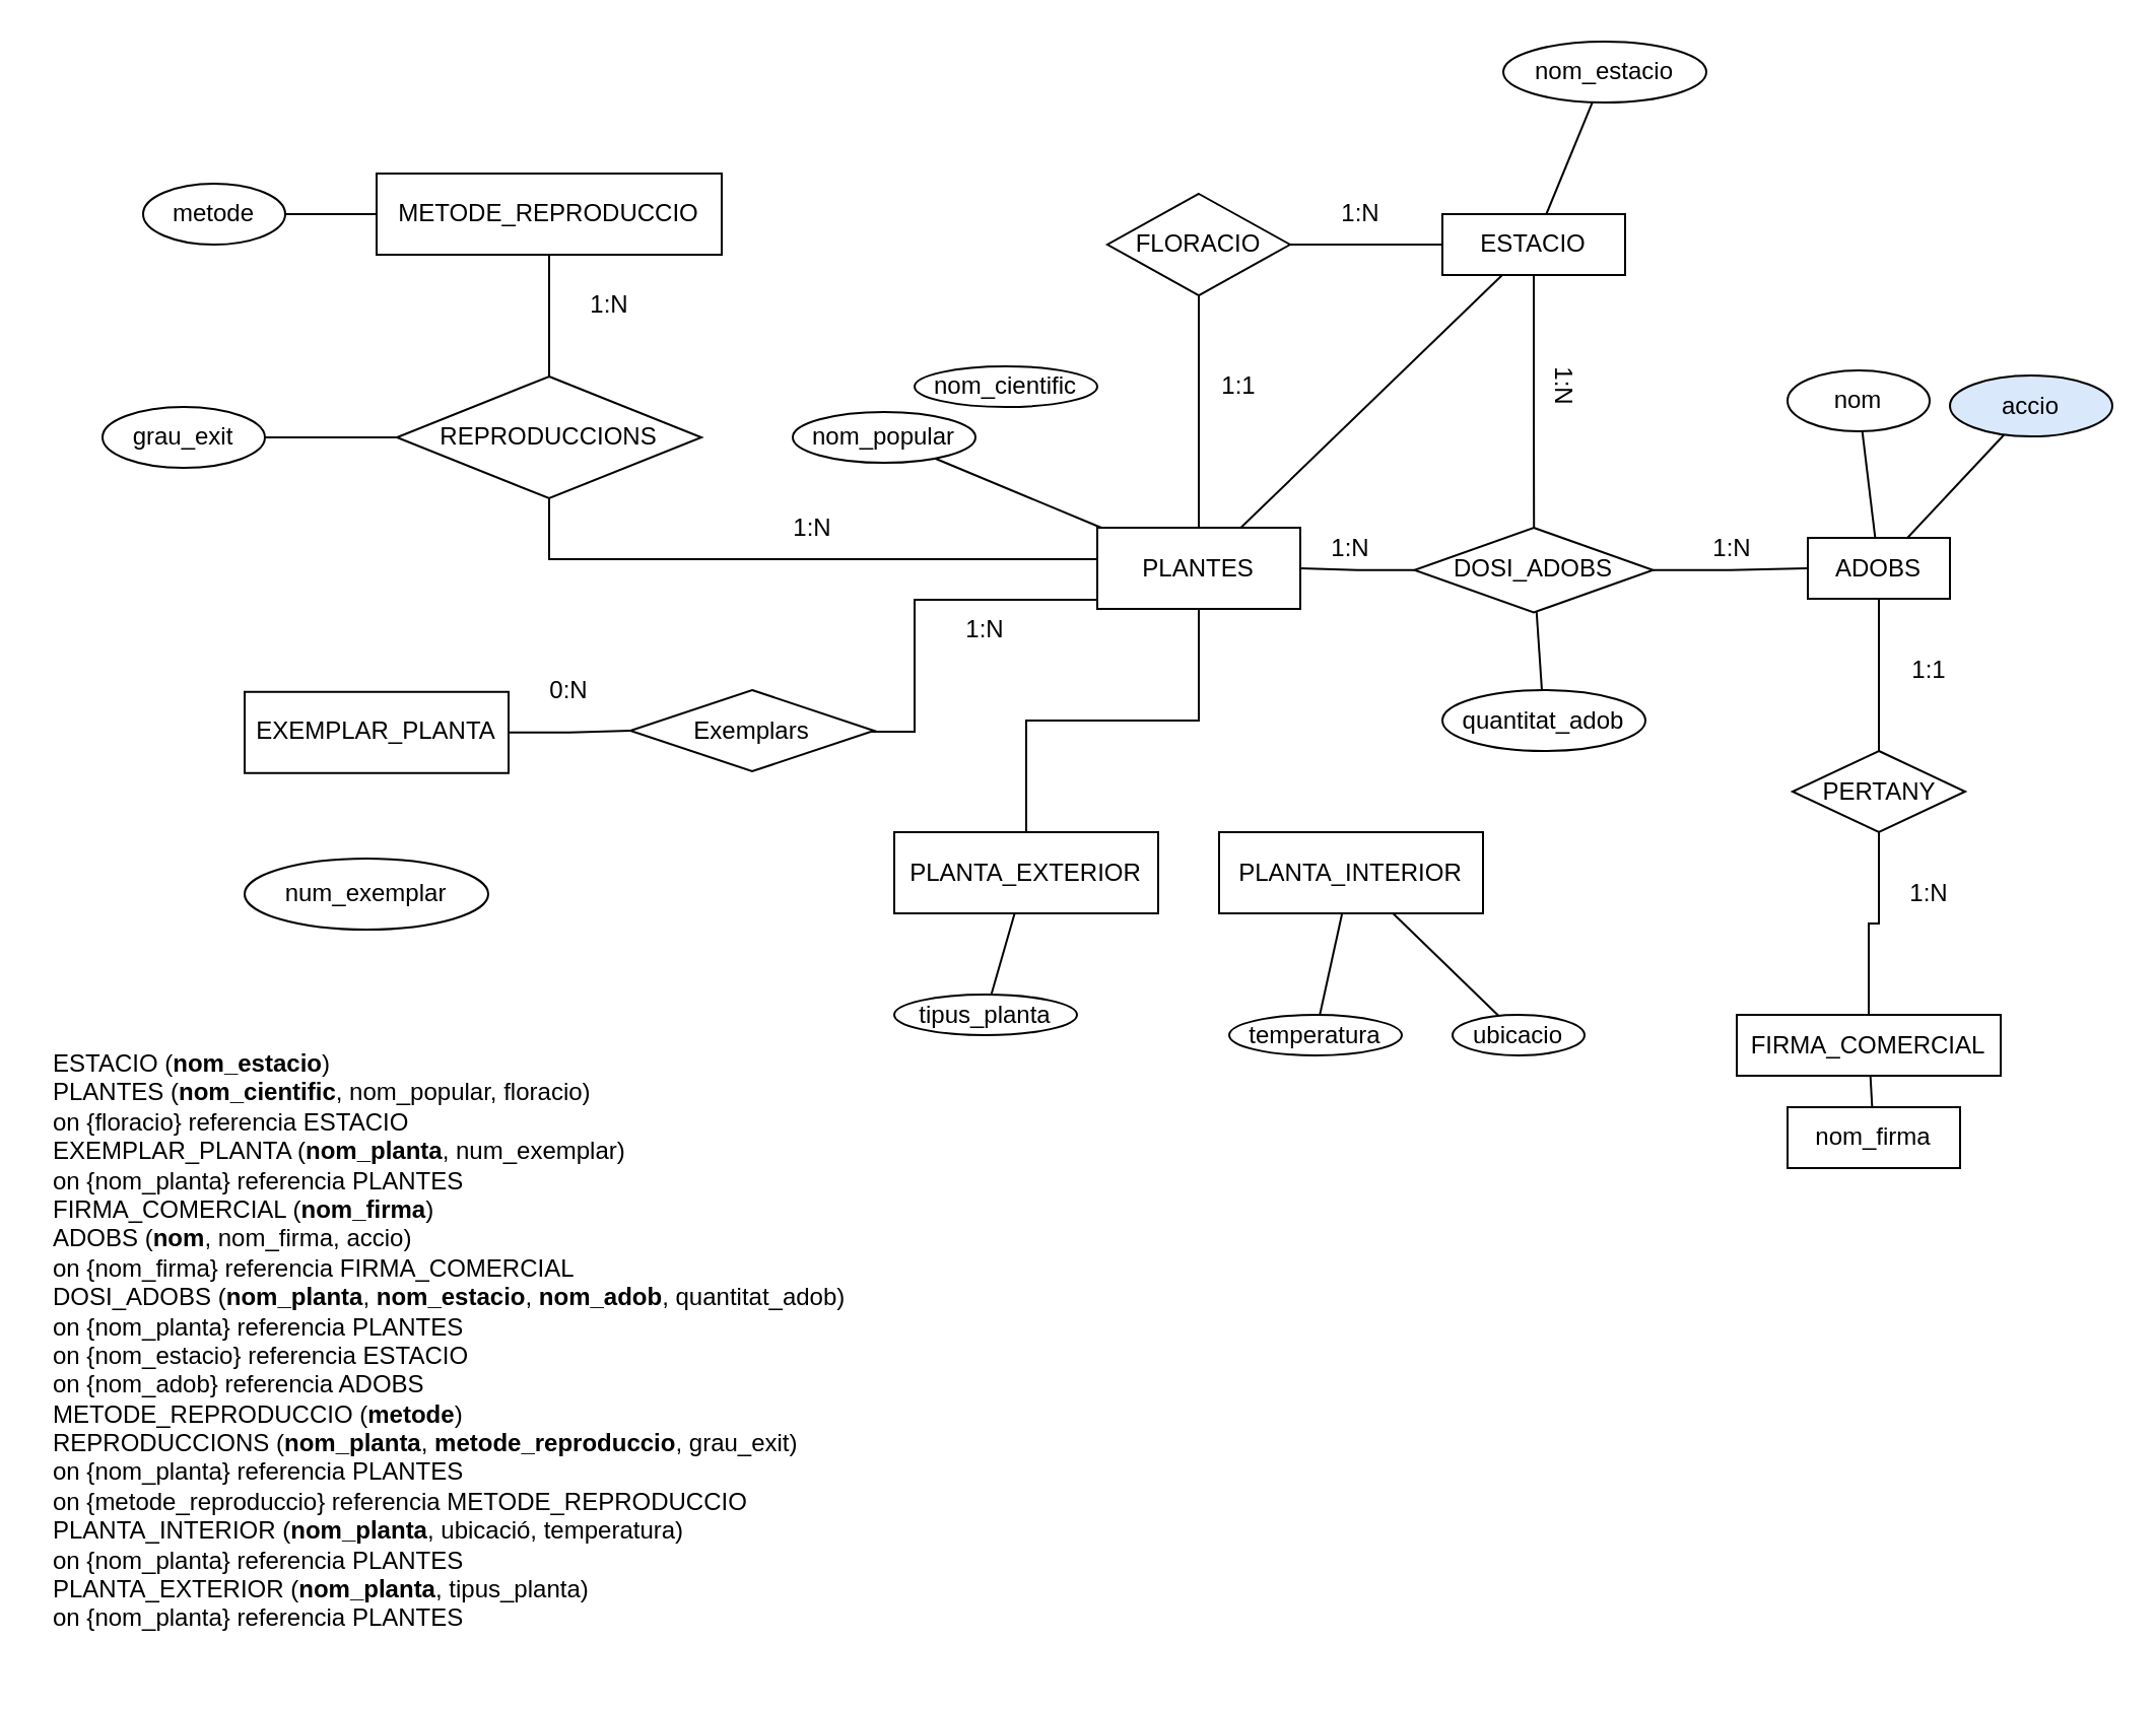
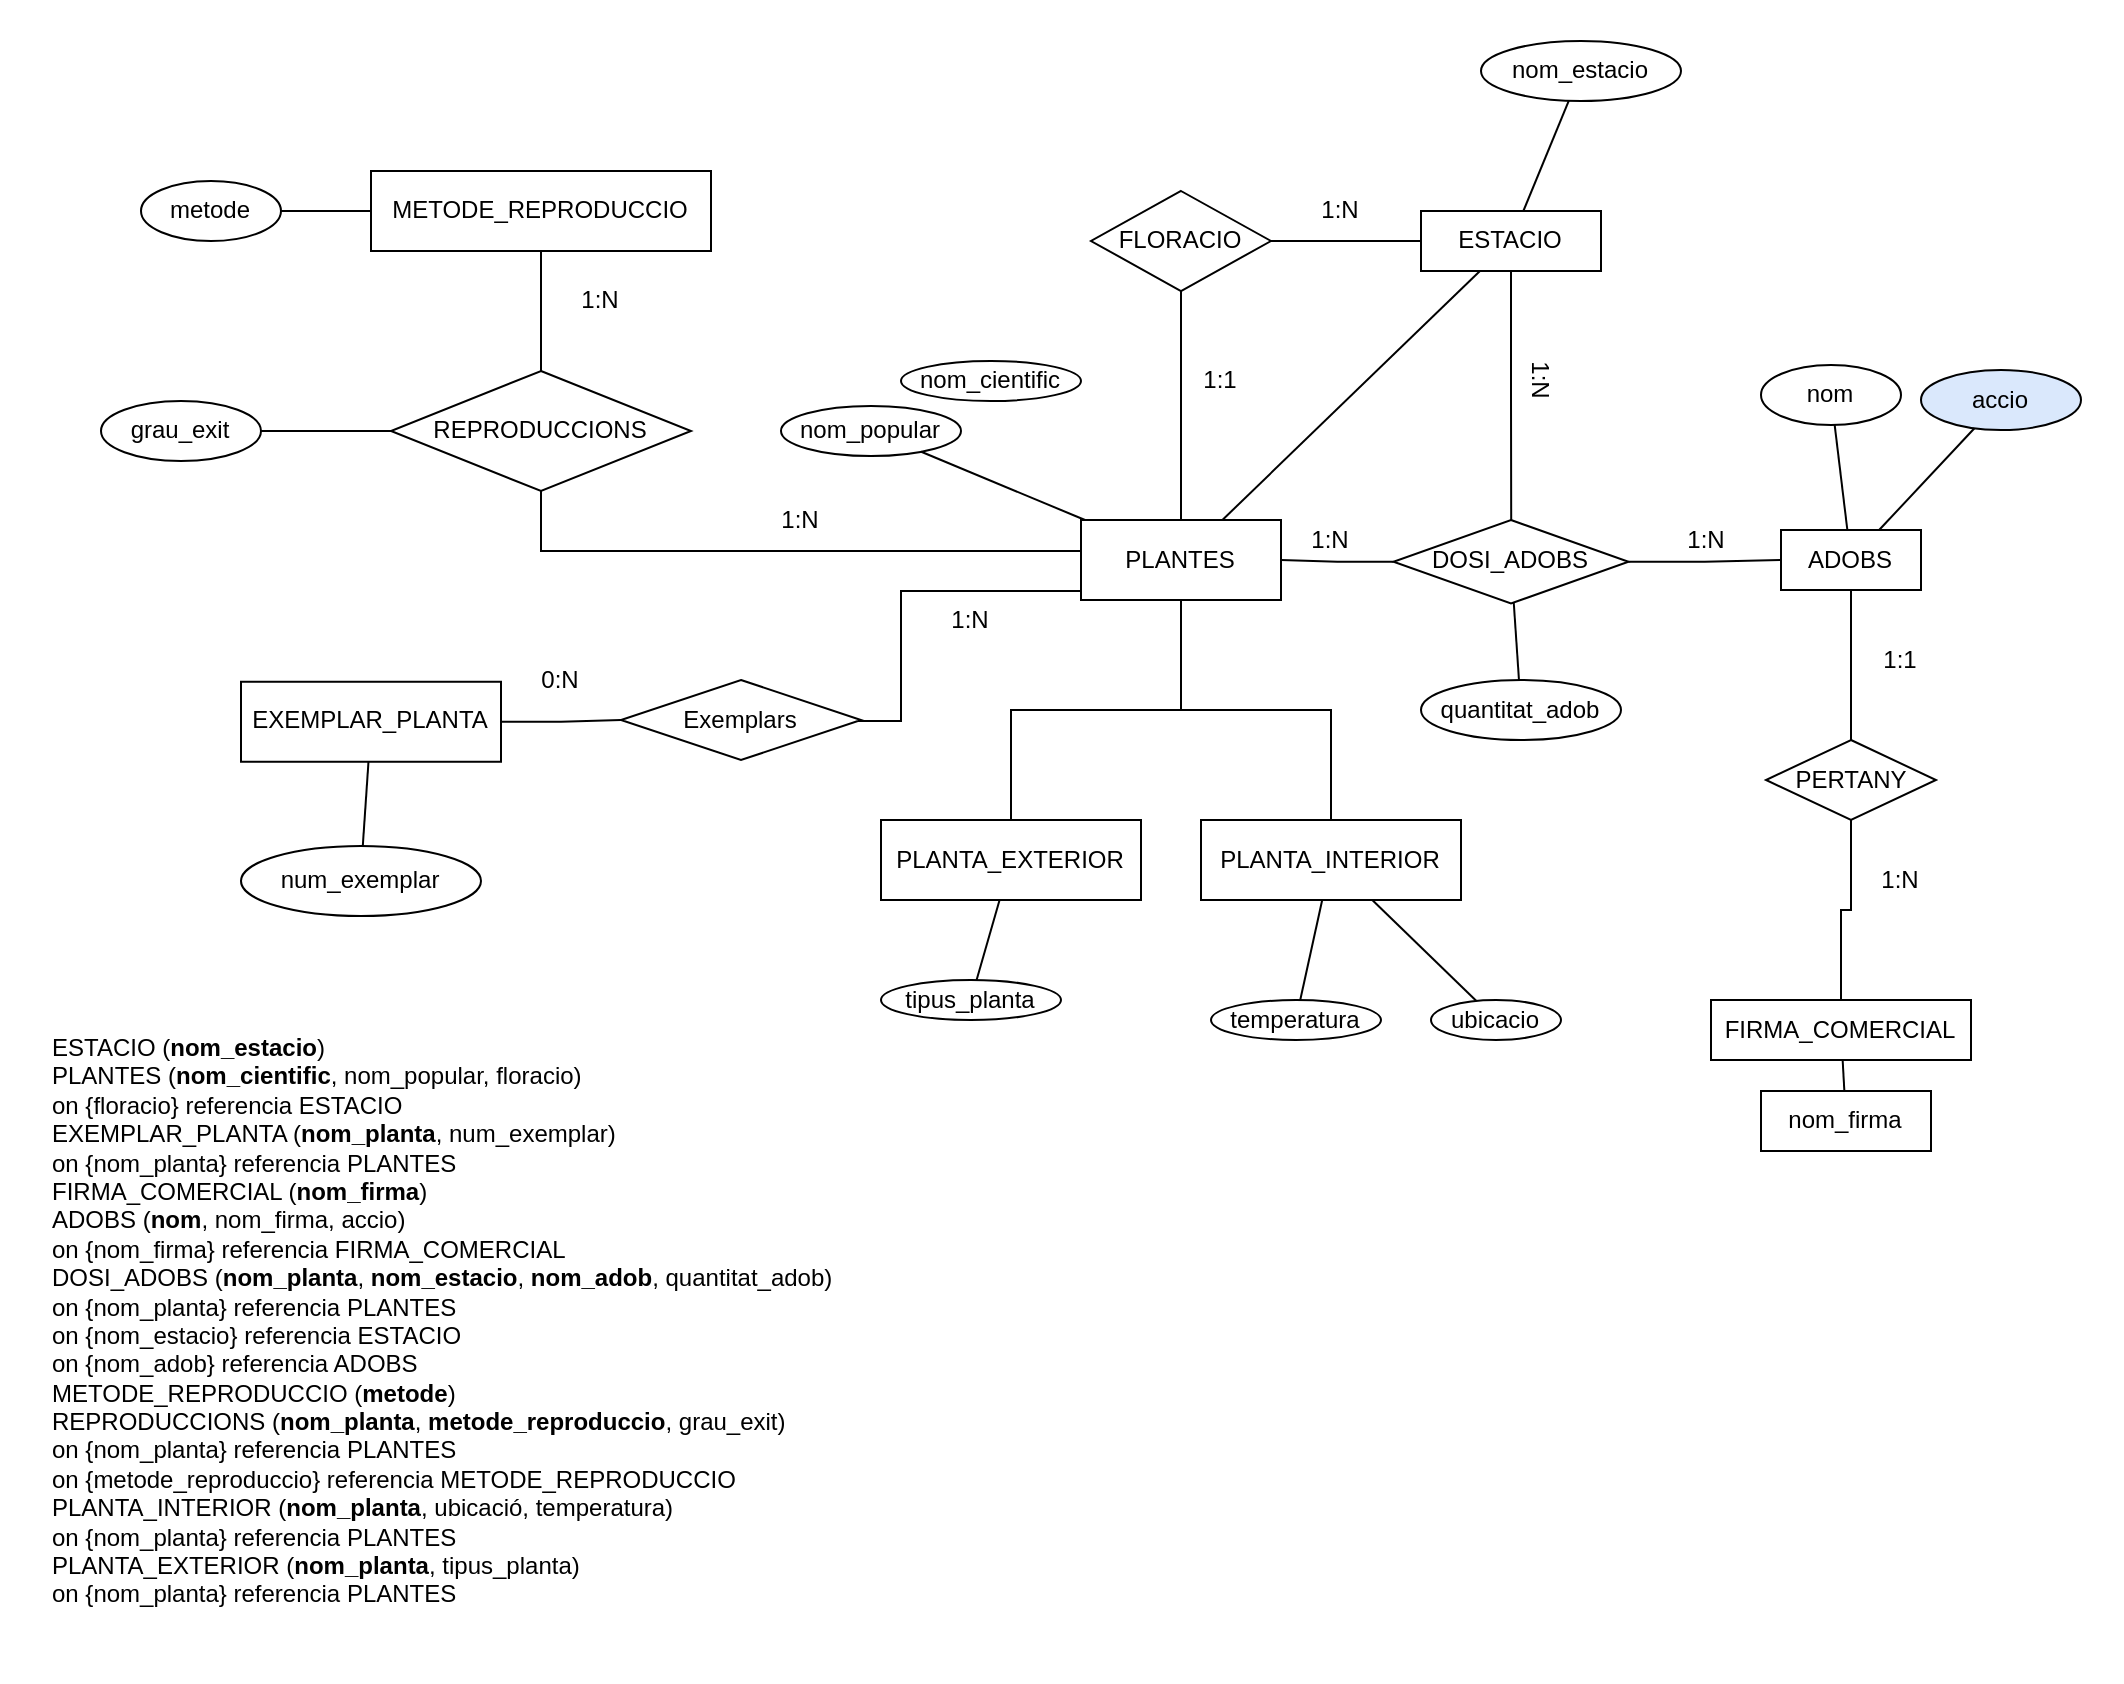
+ <mxCell id="14" style="edgeStyle=orthogonalEdgeStyle;rounded=0;orthogonalLoop=1;jettySize=auto;html=1;exitX=0.5;exitY=0;exitDx=0;exitDy=0;endArrow=none;startFill=0;" edge="1" parent="1" source="15" target="17"><mxGeometry relative="1" as="geometry" /></mxCell>
+ <mxCell id="64" value="" style="endArrow=none;html=1;rounded=0;" edge="1" parent="1" source="63" target="7"><mxGeometry width="50" height="50" relative="1" as="geometry"><mxPoint x="20" y="434.5" as="sourcePoint" /><mxPoint x="70" y="384.5" as="targetPoint" /></mxGeometry></mxCell>
